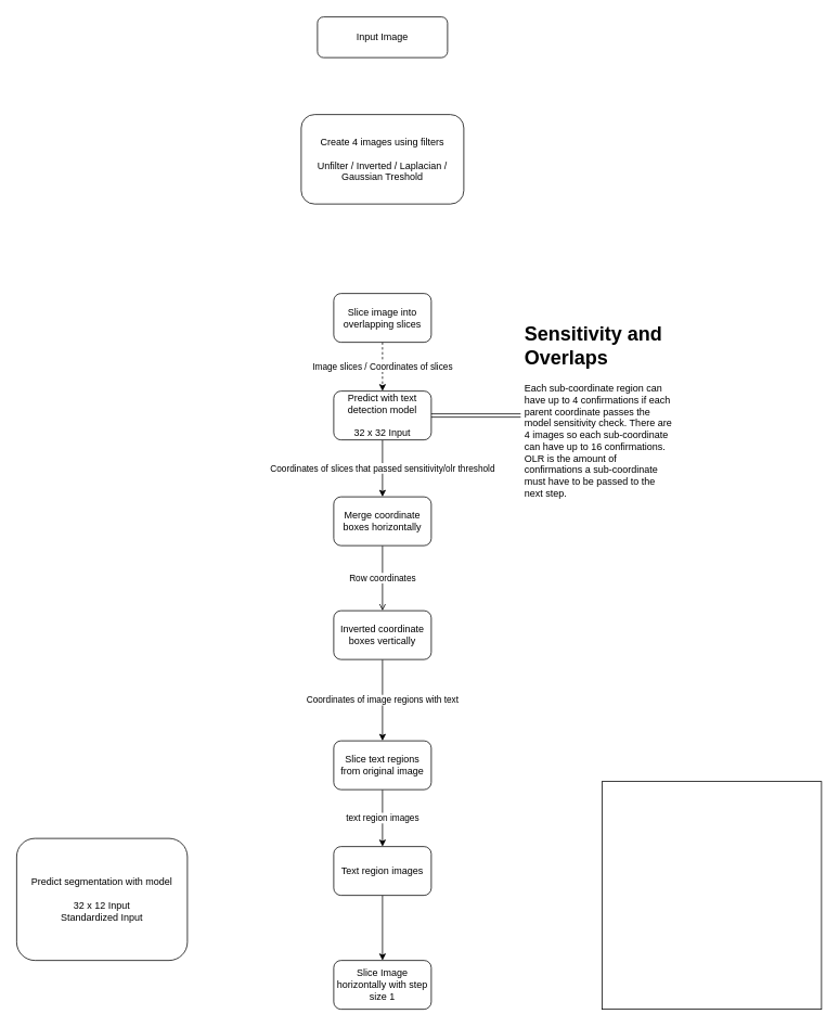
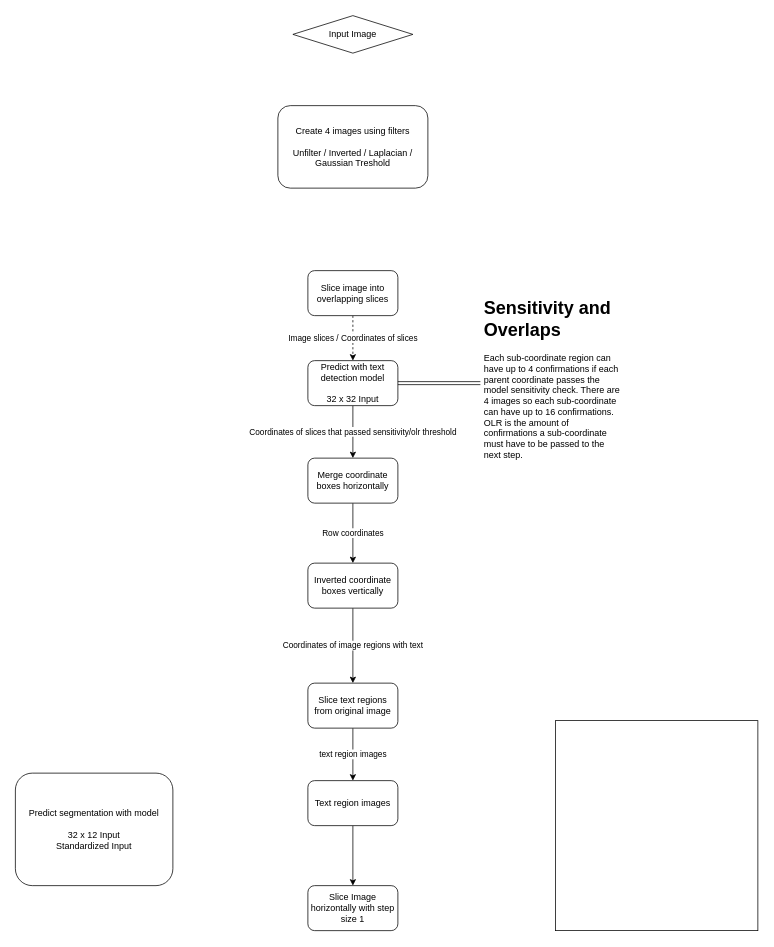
- <mxCell id="2" value="Input Image" style="rounded=1;whiteSpace=wrap;html=1;" parent="1" vertex="1"><mxGeometry x="390" y="20" width="160" height="50" as="geometry" /></mxCell>
+ <mxCell id="2" value="Input Image" style="rhombus;whiteSpace=wrap;html=1;" parent="1" vertex="1"><mxGeometry x="390" y="20" width="160" height="50" as="geometry" /></mxCell>
- <mxCell id="8" value="Row coordinates" style="edgeStyle=orthogonalEdgeStyle;rounded=0;orthogonalLoop=1;jettySize=auto;html=1;entryX=0.5;entryY=0;entryDx=0;entryDy=0;endArrow=open;" parent="1" source="9" target="13" edge="1"><mxGeometry relative="1" as="geometry" /></mxCell>
+ <mxCell id="8" value="Row coordinates" style="edgeStyle=orthogonalEdgeStyle;rounded=0;orthogonalLoop=1;jettySize=auto;html=1;entryX=0.5;entryY=0;entryDx=0;entryDy=0;" parent="1" source="9" target="13" edge="1"><mxGeometry relative="1" as="geometry" /></mxCell>
